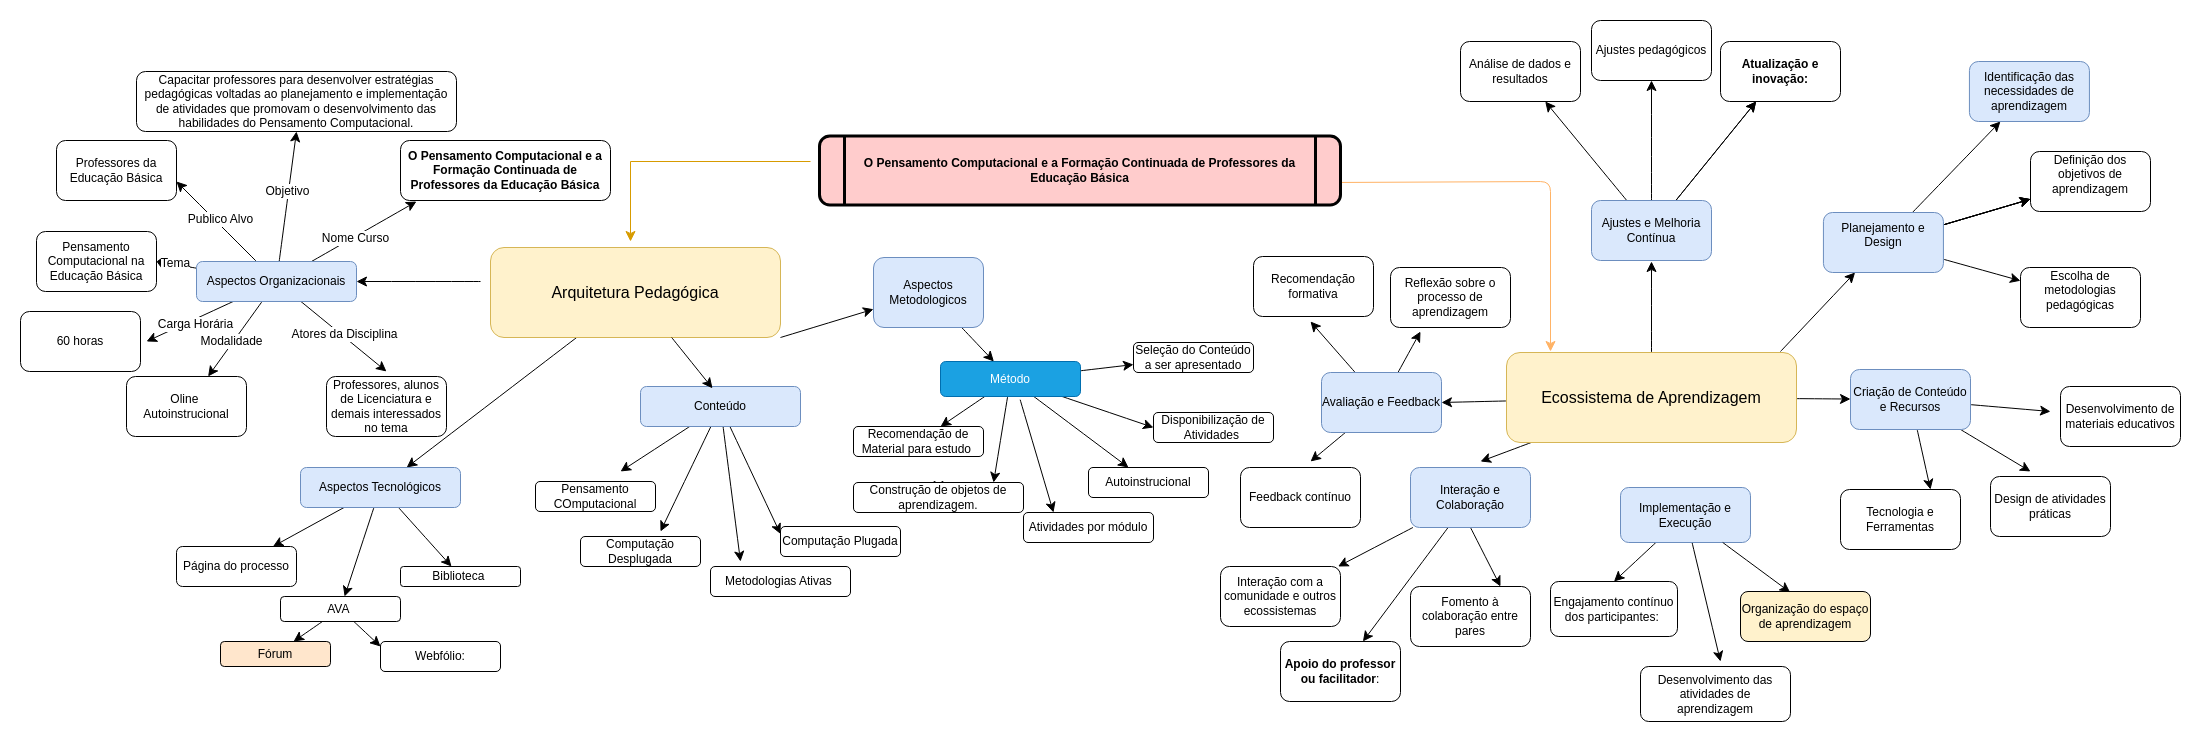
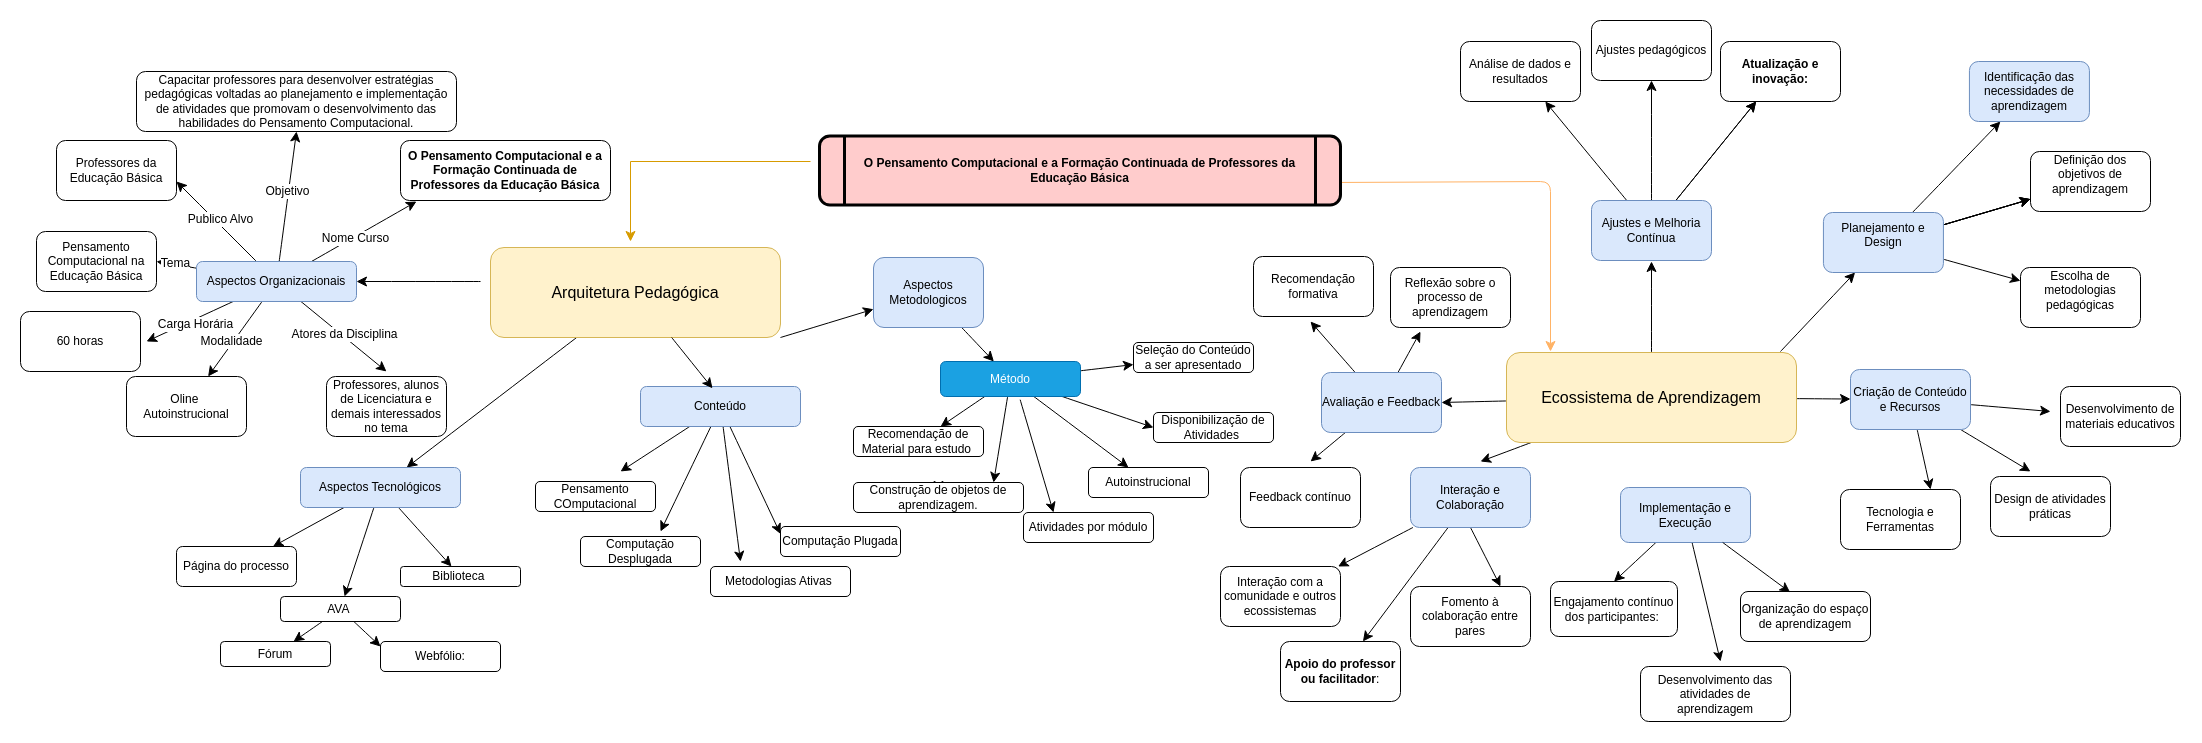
- <mxCell id="29" style="edgeStyle=none;curved=1;rounded=1;orthogonalLoop=1;jettySize=auto;html=1;fontSize=12;startSize=8;endSize=8;entryX=1;entryY=0.5;entryDx=0;entryDy=0;endArrow=diamond;" edge="1" parent="1" source="31" target="64"><mxGeometry relative="1" as="geometry"><mxPoint x="156" y="241" as="targetPoint" /></mxGeometry></mxCell>
+ <mxCell id="29" style="edgeStyle=none;curved=1;rounded=1;orthogonalLoop=1;jettySize=auto;html=1;fontSize=12;startSize=8;endSize=8;entryX=1;entryY=0.5;entryDx=0;entryDy=0;" edge="1" parent="1" source="31" target="64"><mxGeometry relative="1" as="geometry"><mxPoint x="156" y="241" as="targetPoint" /></mxGeometry></mxCell>
- <mxCell id="100" value="Organização do espaço de aprendizagem" style="rounded=1;whiteSpace=wrap;html=1;fillColor=#fff2cc;" vertex="1" parent="1"><mxGeometry x="1740" y="591" width="130" height="50" as="geometry" /></mxCell>
+ <mxCell id="100" value="Organização do espaço de aprendizagem" style="rounded=1;whiteSpace=wrap;html=1;" vertex="1" parent="1"><mxGeometry x="1740" y="591" width="130" height="50" as="geometry" /></mxCell>
- <mxCell id="71" value="Fórum" style="rounded=1;whiteSpace=wrap;html=1;fillColor=#ffe6cc;" vertex="1" parent="1"><mxGeometry x="220" y="641" width="110" height="25" as="geometry" /></mxCell>
+ <mxCell id="71" value="Fórum" style="rounded=1;whiteSpace=wrap;html=1;" vertex="1" parent="1"><mxGeometry x="220" y="641" width="110" height="25" as="geometry" /></mxCell>
